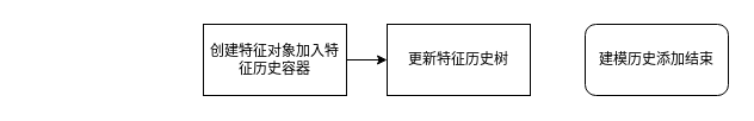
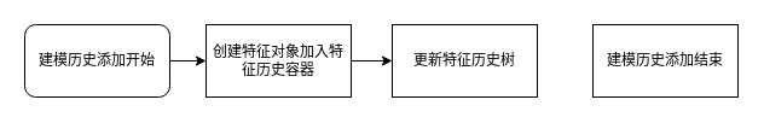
+ <mxCell id="3" value="建模历史添加开始" style="rounded=1;whiteSpace=wrap;html=1;" vertex="1" parent="1"><mxGeometry x="20" y="20" width="120" height="60" as="geometry" /></mxCell>
+ <mxCell id="2" style="edgeStyle=orthogonalEdgeStyle;rounded=0;orthogonalLoop=1;jettySize=auto;html=1;entryX=0;entryY=0.5;entryDx=0;entryDy=0;" edge="1" parent="1" source="3" target="5"><mxGeometry relative="1" as="geometry" /></mxCell>
- <mxCell id="7" value="建模历史添加结束" style="rounded=1;whiteSpace=wrap;html=1;" vertex="1" parent="1"><mxGeometry x="490" y="20" width="120" height="60" as="geometry" /></mxCell>
+ <mxCell id="7" value="建模历史添加结束" style="whiteSpace=wrap;html=1;rounded=0;" vertex="1" parent="1"><mxGeometry x="490" y="20" width="120" height="60" as="geometry" /></mxCell>
